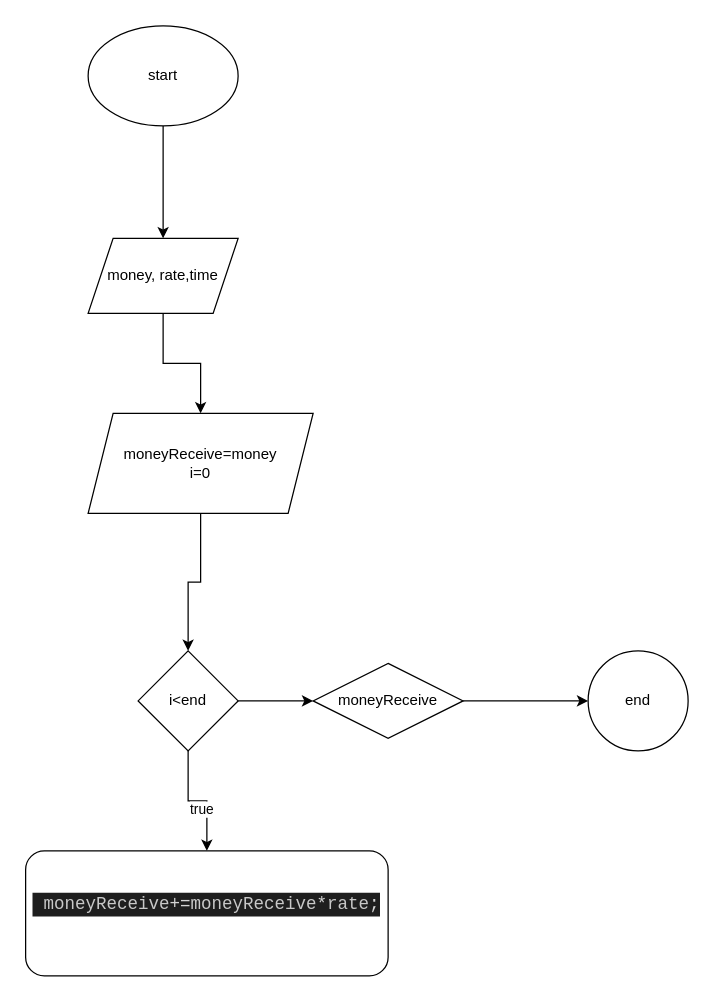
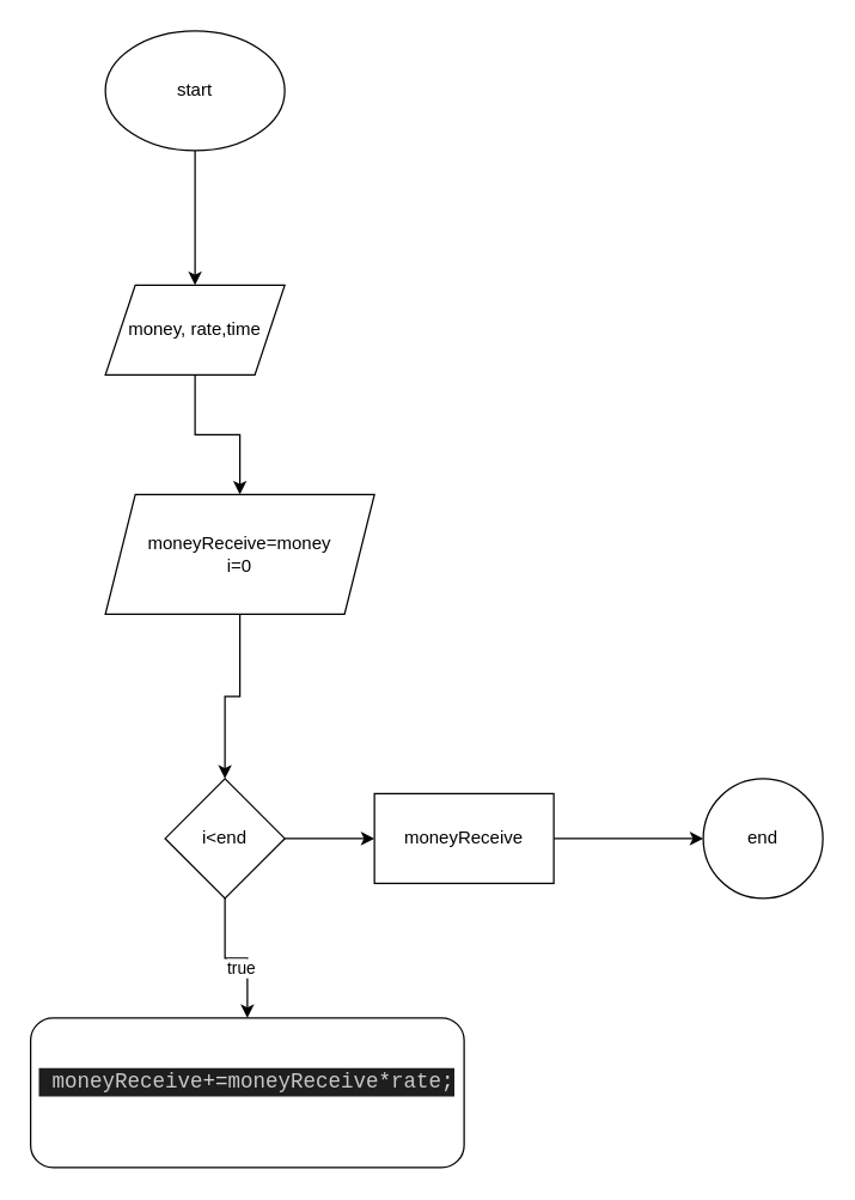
- <mxCell id="14" value="moneyReceive" style="rhombus;whiteSpace=wrap;html=1;" vertex="1" parent="1"><mxGeometry x="250" y="530" width="120" height="60" as="geometry" /></mxCell>
+ <mxCell id="14" value="moneyReceive" style="whiteSpace=wrap;html=1;" vertex="1" parent="1"><mxGeometry x="250" y="530" width="120" height="60" as="geometry" /></mxCell>
